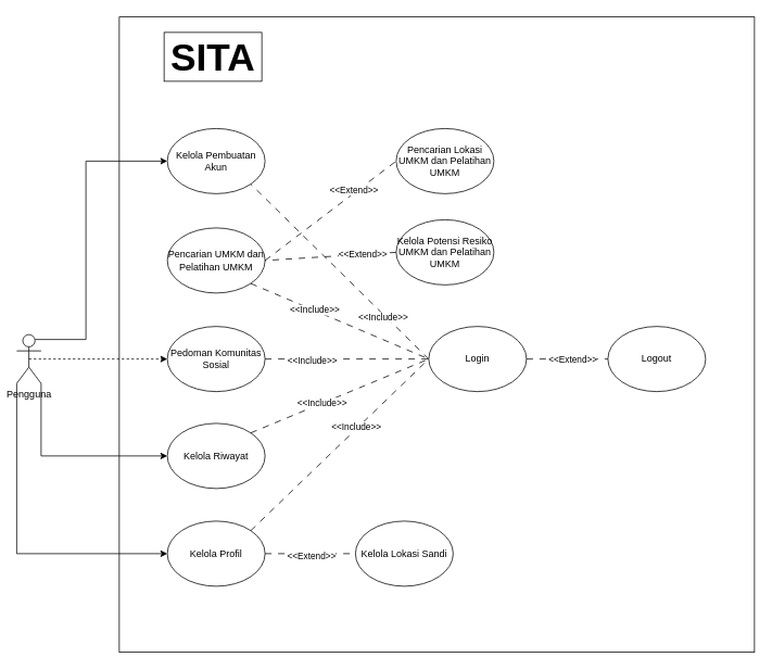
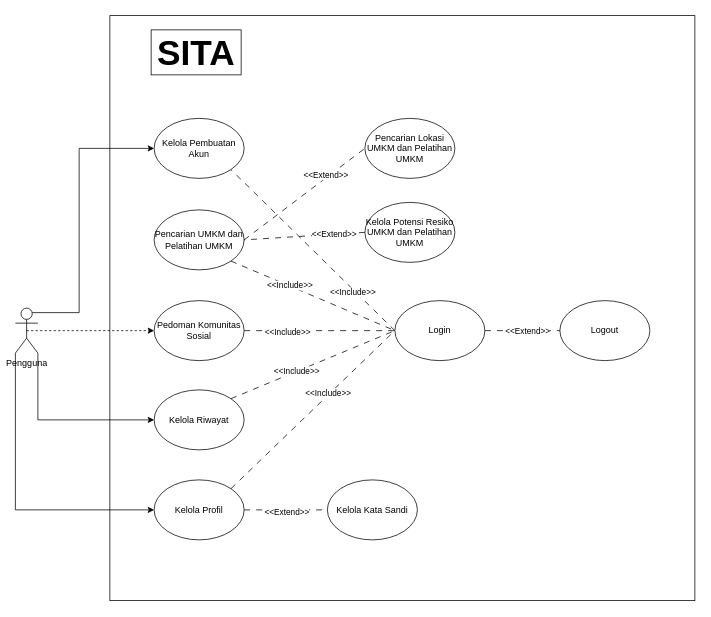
- <mxCell id="18" value="Kelola Lokasi Sandi" style="ellipse;whiteSpace=wrap;html=1;" vertex="1" parent="1"><mxGeometry x="436" y="639" width="120" height="80" as="geometry" /></mxCell>
+ <mxCell id="18" value="Kelola Kata Sandi" style="ellipse;whiteSpace=wrap;html=1;" vertex="1" parent="1"><mxGeometry x="436" y="639" width="120" height="80" as="geometry" /></mxCell>
